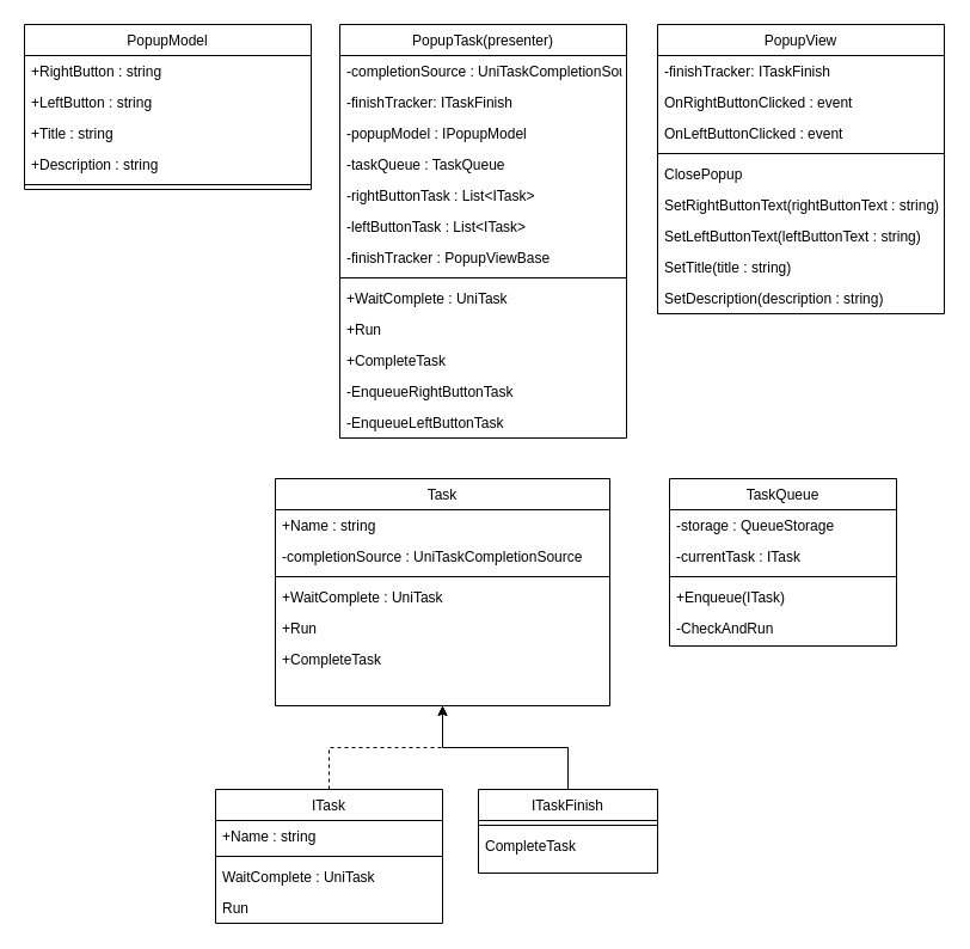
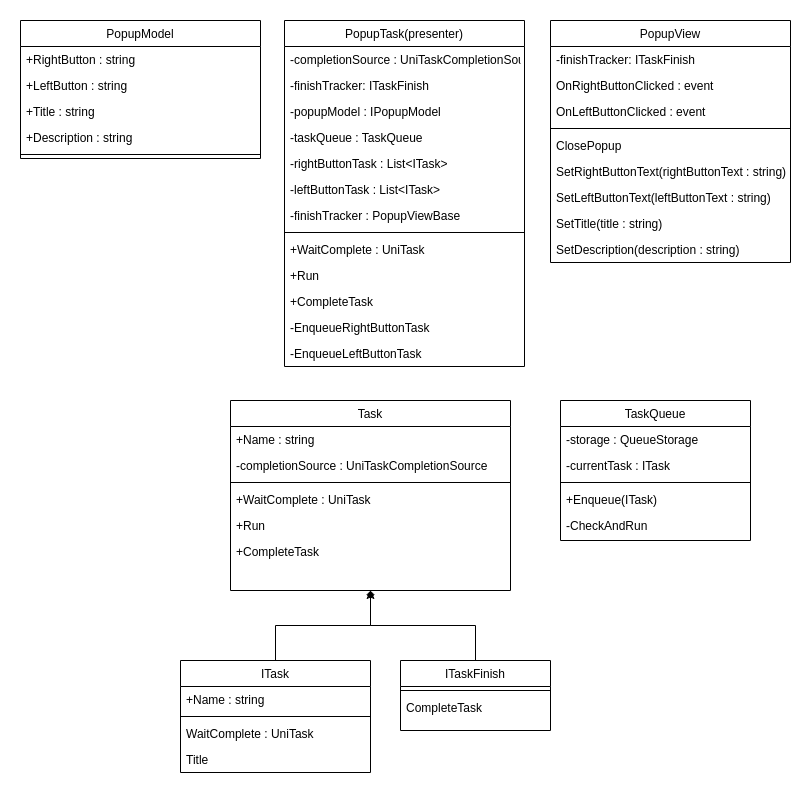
- <mxCell id="9" style="edgeStyle=orthogonalEdgeStyle;rounded=0;orthogonalLoop=1;jettySize=auto;html=1;exitX=0.5;exitY=0;exitDx=0;exitDy=0;dashed=1;" edge="1" parent="1" source="10" target="2"><mxGeometry relative="1" as="geometry" /></mxCell>
+ <mxCell id="9" style="edgeStyle=orthogonalEdgeStyle;rounded=0;orthogonalLoop=1;jettySize=auto;html=1;exitX=0.5;exitY=0;exitDx=0;exitDy=0;" edge="1" parent="1" source="10" target="2"><mxGeometry relative="1" as="geometry" /></mxCell>
- <mxCell id="15" style="edgeStyle=orthogonalEdgeStyle;rounded=0;orthogonalLoop=1;jettySize=auto;html=1;exitX=0.5;exitY=0;exitDx=0;exitDy=0;" edge="1" parent="1" source="16" target="2"><mxGeometry relative="1" as="geometry" /></mxCell>
+ <mxCell id="15" style="edgeStyle=orthogonalEdgeStyle;rounded=0;orthogonalLoop=1;jettySize=auto;html=1;exitX=0.5;exitY=0;exitDx=0;exitDy=0;endArrow=diamond;" edge="1" parent="1" source="16" target="2"><mxGeometry relative="1" as="geometry" /></mxCell>
- <mxCell id="14" value="Run" style="text;align=left;verticalAlign=top;spacingLeft=4;spacingRight=4;overflow=hidden;rotatable=0;points=[[0,0.5],[1,0.5]];portConstraint=eastwest;" vertex="1" parent="10"><mxGeometry y="86" width="190" height="26" as="geometry" /></mxCell>
+ <mxCell id="14" value="Title" style="text;align=left;verticalAlign=top;spacingLeft=4;spacingRight=4;overflow=hidden;rotatable=0;points=[[0,0.5],[1,0.5]];portConstraint=eastwest;" vertex="1" parent="10"><mxGeometry y="86" width="190" height="26" as="geometry" /></mxCell>
